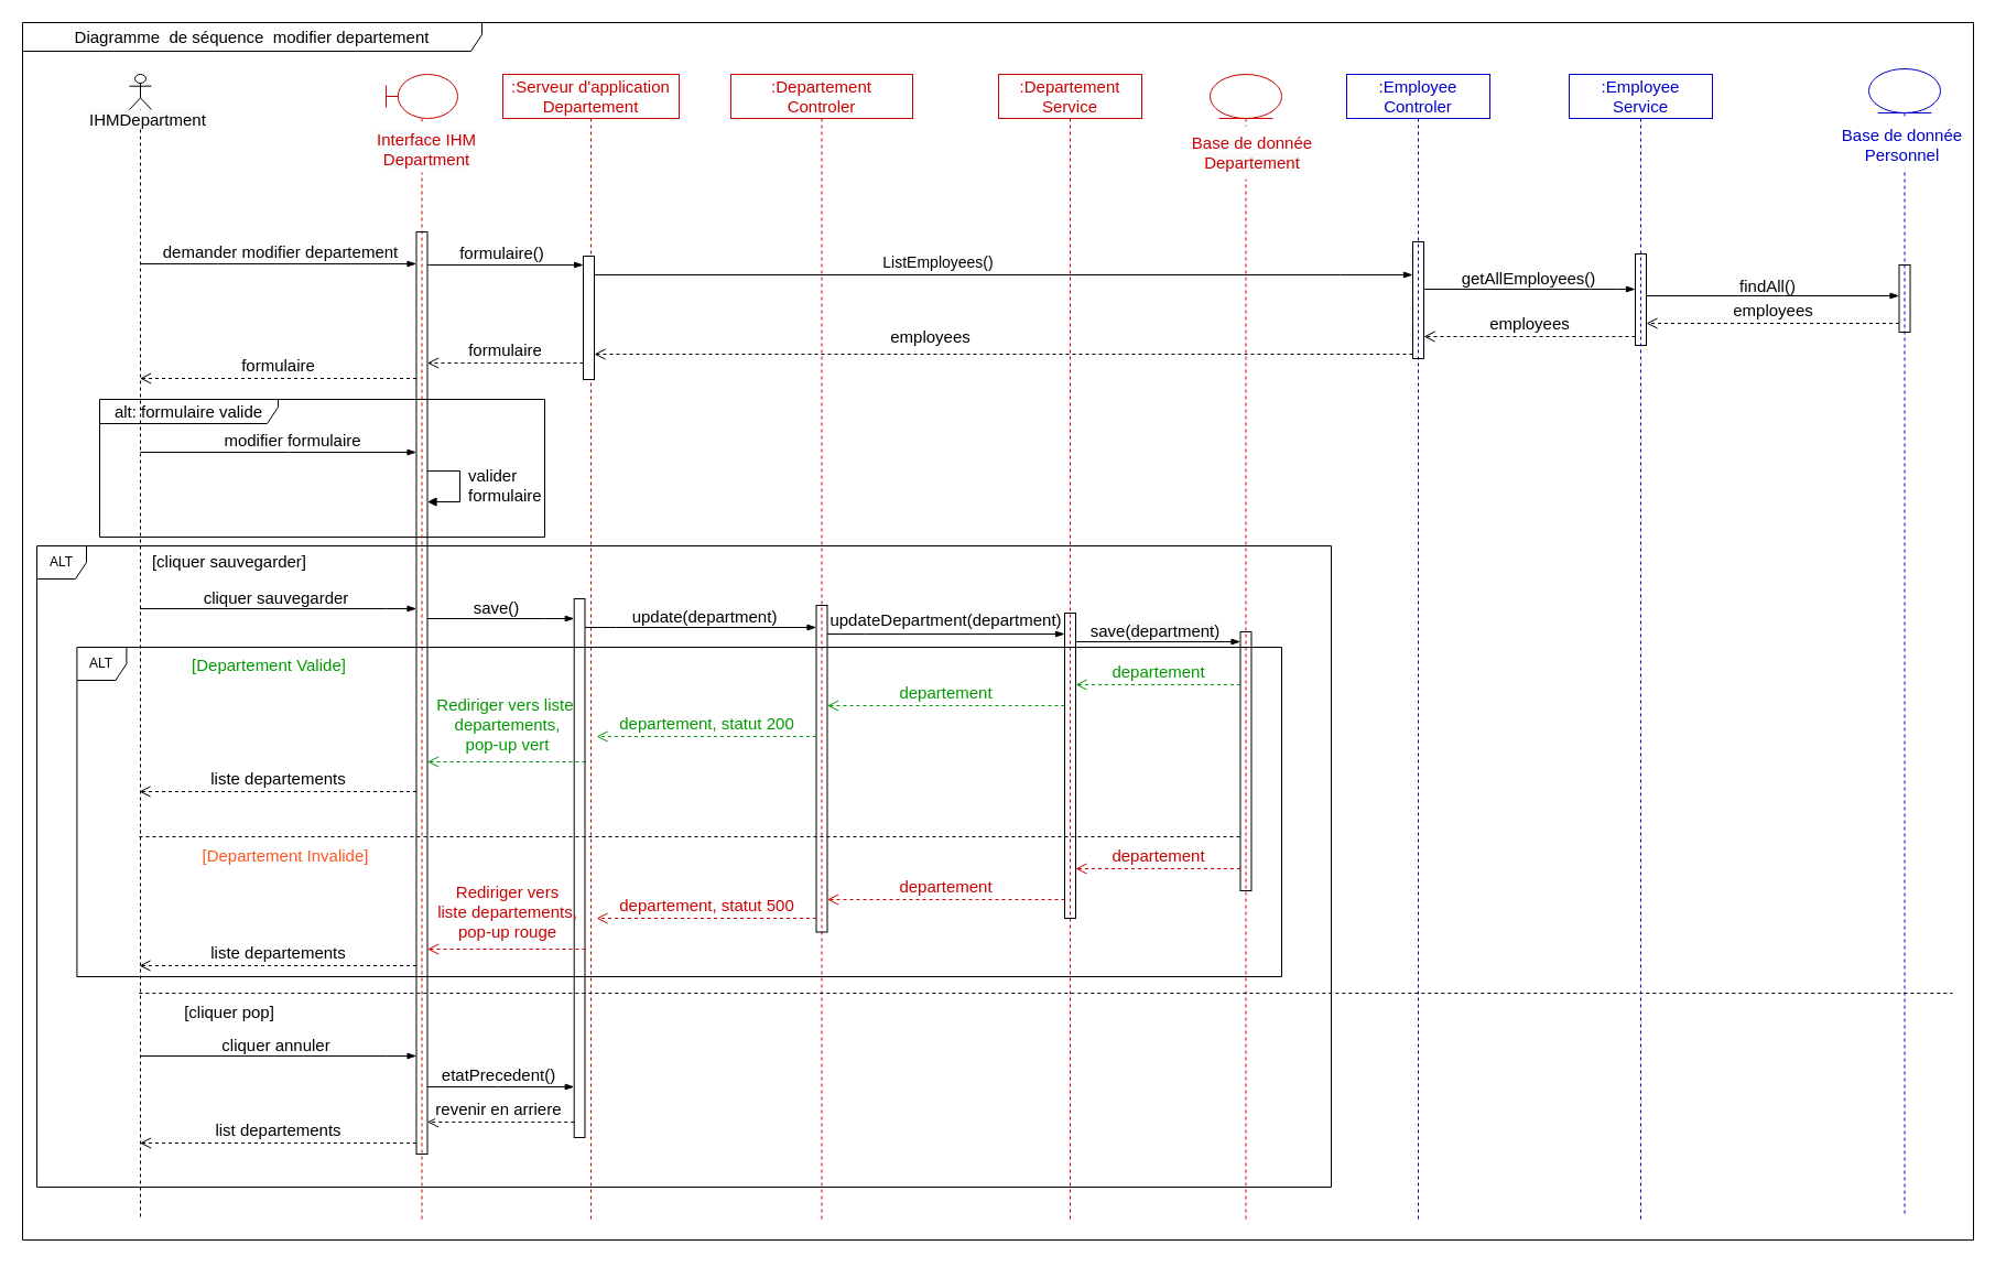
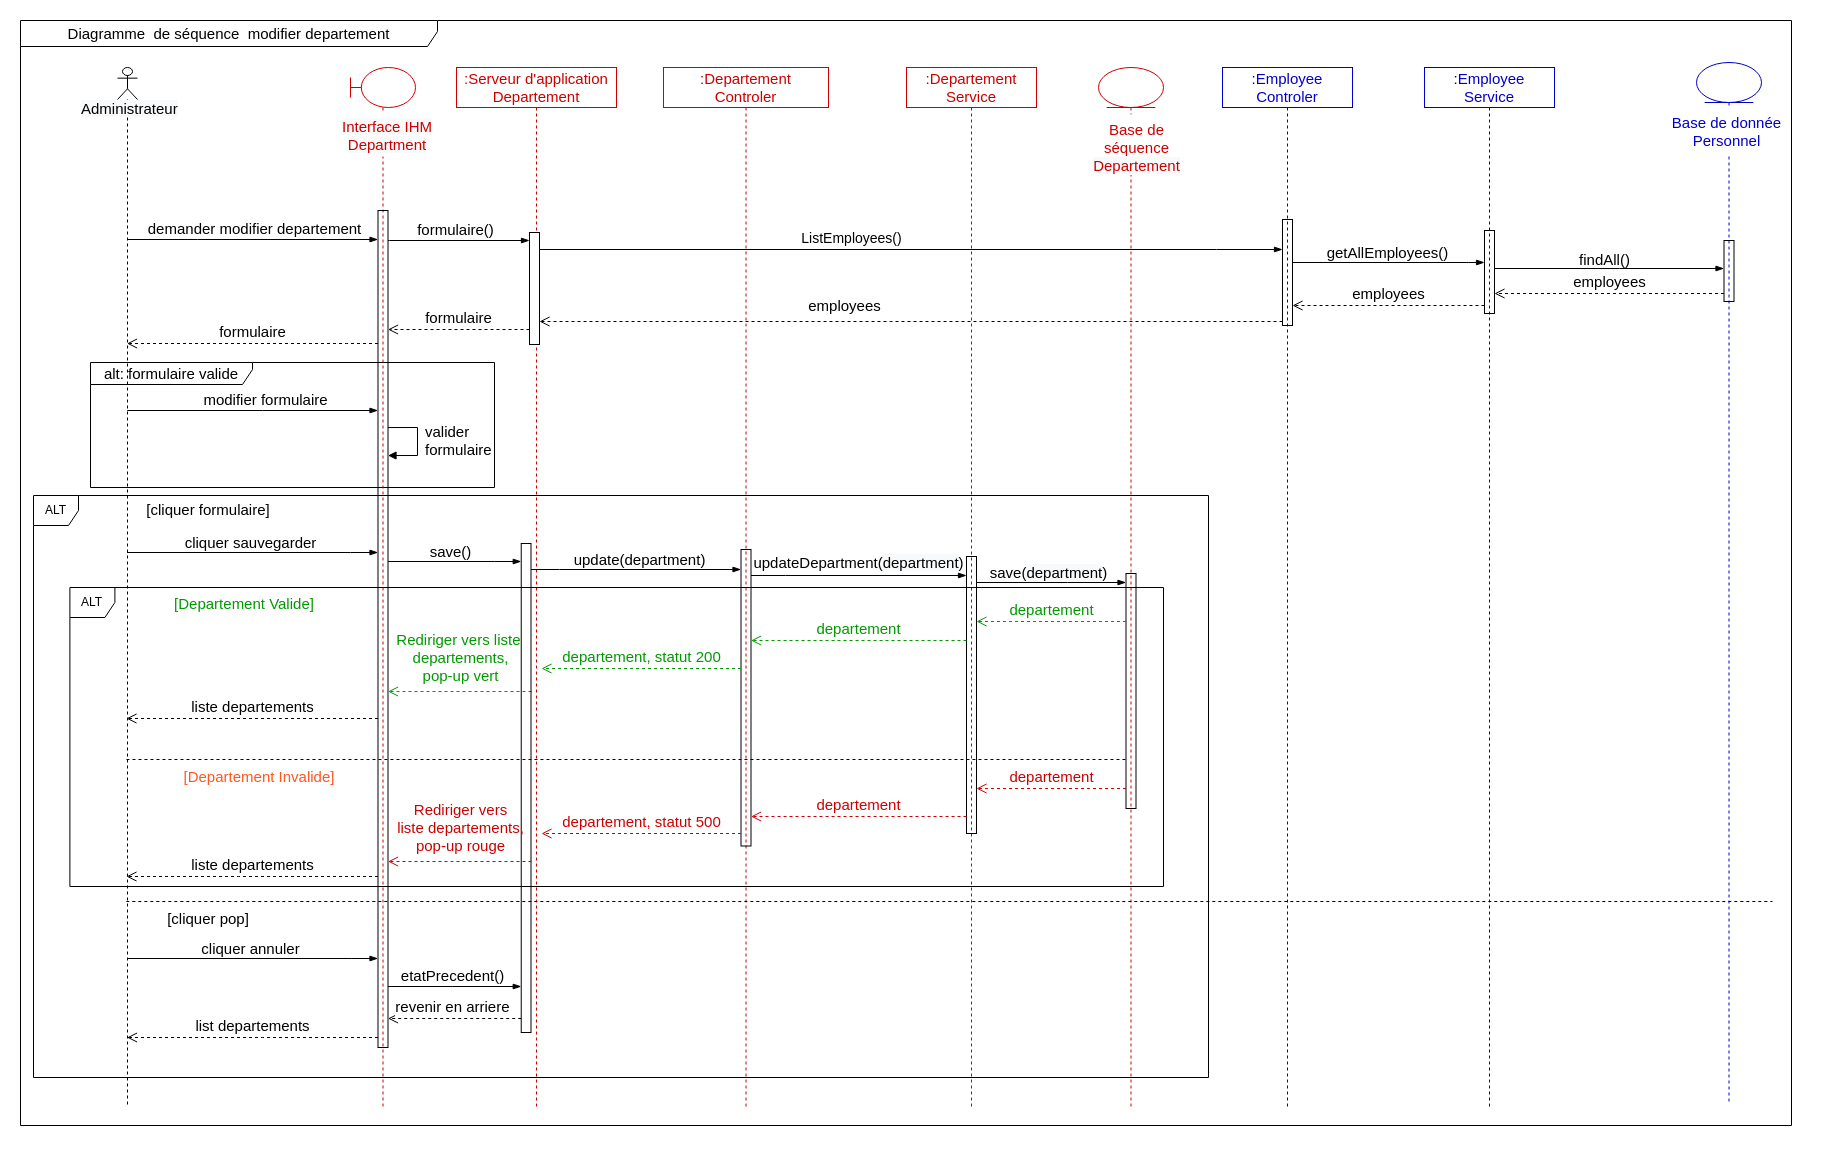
- <mxCell id="8" value="&lt;span style=&quot;color: rgb(0, 0, 0); font-family: Helvetica; font-size: 15px; font-style: normal; font-variant-ligatures: normal; font-variant-caps: normal; font-weight: 400; letter-spacing: normal; orphans: 2; text-align: center; text-indent: 0px; text-transform: none; widows: 2; word-spacing: 0px; -webkit-text-stroke-width: 0px; background-color: rgb(248, 249, 250); text-decoration-thickness: initial; text-decoration-style: initial; text-decoration-color: initial; float: none; display: inline !important;&quot;&gt;IHMDepartment&lt;/span&gt;" style="text;whiteSpace=wrap;html=1;fontSize=15;" vertex="1" parent="1"><mxGeometry x="79" y="93" width="105" height="36" as="geometry" /></mxCell>
+ <mxCell id="8" value="&lt;span style=&quot;color: rgb(0, 0, 0); font-family: Helvetica; font-size: 15px; font-style: normal; font-variant-ligatures: normal; font-variant-caps: normal; font-weight: 400; letter-spacing: normal; orphans: 2; text-align: center; text-indent: 0px; text-transform: none; widows: 2; word-spacing: 0px; -webkit-text-stroke-width: 0px; background-color: rgb(248, 249, 250); text-decoration-thickness: initial; text-decoration-style: initial; text-decoration-color: initial; float: none; display: inline !important;&quot;&gt;Administrateur&lt;/span&gt;" style="text;whiteSpace=wrap;html=1;fontSize=15;" vertex="1" parent="1"><mxGeometry x="79" y="93" width="105" height="36" as="geometry" /></mxCell>
- <mxCell id="13" value="&lt;span style=&quot;font-family: Helvetica; font-size: 15px; font-style: normal; font-variant-ligatures: normal; font-variant-caps: normal; font-weight: 400; letter-spacing: normal; orphans: 2; text-indent: 0px; text-transform: none; widows: 2; word-spacing: 0px; -webkit-text-stroke-width: 0px; text-decoration-thickness: initial; text-decoration-style: initial; text-decoration-color: initial; float: none; display: inline !important;&quot;&gt;Base de donnée&lt;br&gt;&lt;span style=&quot;background-color: rgb(248, 249, 250);&quot;&gt;Departement&lt;/span&gt;&lt;br&gt;&lt;/span&gt;" style="text;whiteSpace=wrap;html=1;fontSize=15;align=center;fillColor=default;fontColor=#CC0000;labelBackgroundColor=default;" vertex="1" parent="11"><mxGeometry x="-21" y="47" width="119" height="48" as="geometry" /></mxCell>
+ <mxCell id="13" value="&lt;span style=&quot;font-family: Helvetica; font-size: 15px; font-style: normal; font-variant-ligatures: normal; font-variant-caps: normal; font-weight: 400; letter-spacing: normal; orphans: 2; text-indent: 0px; text-transform: none; widows: 2; word-spacing: 0px; -webkit-text-stroke-width: 0px; text-decoration-thickness: initial; text-decoration-style: initial; text-decoration-color: initial; float: none; display: inline !important;&quot;&gt;Base de séquence&lt;br&gt;&lt;span style=&quot;background-color: rgb(248, 249, 250);&quot;&gt;Departement&lt;/span&gt;&lt;br&gt;&lt;/span&gt;" style="text;whiteSpace=wrap;html=1;fontSize=15;align=center;fillColor=default;fontColor=#CC0000;labelBackgroundColor=default;" vertex="1" parent="11"><mxGeometry x="-21" y="47" width="119" height="48" as="geometry" /></mxCell>
- <mxCell id="46" value="&lt;div style=&quot;text-align: left;&quot;&gt;&lt;span style=&quot;color: rgb(0, 0, 0); text-align: center; background-color: rgb(255, 255, 255);&quot;&gt;&lt;font style=&quot;font-size: 15px;&quot;&gt;[cliquer sauvegarder]&lt;/font&gt;&lt;/span&gt;&lt;br&gt;&lt;/div&gt;" style="text;html=1;strokeColor=none;fillColor=none;align=center;verticalAlign=bottom;whiteSpace=wrap;rounded=0;fontSize=15;fontColor=#009900;" vertex="1" parent="41"><mxGeometry x="89.875" y="114" width="148.489" height="24.35" as="geometry" /></mxCell>
+ <mxCell id="46" value="&lt;div style=&quot;text-align: left;&quot;&gt;&lt;span style=&quot;color: rgb(0, 0, 0); text-align: center; background-color: rgb(255, 255, 255);&quot;&gt;&lt;font style=&quot;font-size: 15px;&quot;&gt;[cliquer formulaire]&lt;/font&gt;&lt;/span&gt;&lt;br&gt;&lt;/div&gt;" style="text;html=1;strokeColor=none;fillColor=none;align=center;verticalAlign=bottom;whiteSpace=wrap;rounded=0;fontSize=15;fontColor=#009900;" vertex="1" parent="41"><mxGeometry x="89.875" y="114" width="148.489" height="24.35" as="geometry" /></mxCell>
